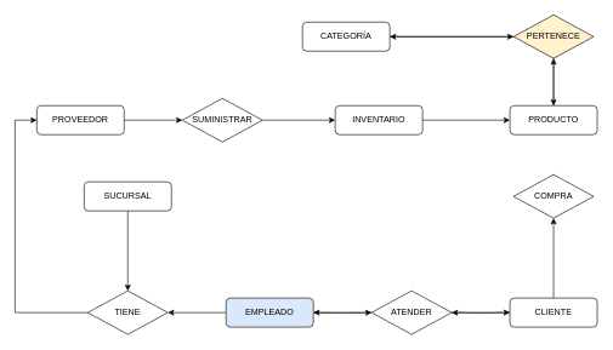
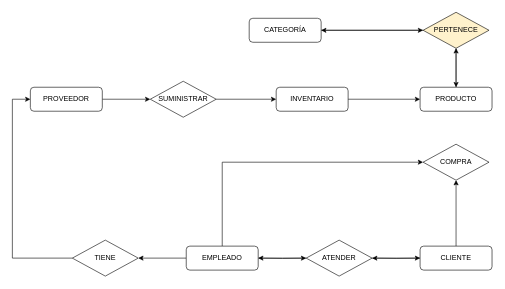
- <mxCell id="24" value="SUCURSAL" style="rounded=1;whiteSpace=wrap;html=1;fontSize=12;glass=0;strokeWidth=1;shadow=0;" parent="1" vertex="1"><mxGeometry x="115" y="250" width="120" height="40" as="geometry" /></mxCell>
+ <mxCell id="19" style="edgeStyle=orthogonalEdgeStyle;rounded=0;orthogonalLoop=1;jettySize=auto;html=1;entryX=0;entryY=0.5;entryDx=0;entryDy=0;" parent="1" source="20" target="13" edge="1"><mxGeometry relative="1" as="geometry"><Array as="points"><mxPoint x="370" y="270" /></Array></mxGeometry></mxCell>
- <mxCell id="23" style="edgeStyle=orthogonalEdgeStyle;rounded=0;orthogonalLoop=1;jettySize=auto;html=1;entryX=0.5;entryY=0;entryDx=0;entryDy=0;" parent="1" source="24" target="26" edge="1"><mxGeometry relative="1" as="geometry" /></mxCell>
- <mxCell id="20" value="EMPLEADO" style="rounded=1;whiteSpace=wrap;html=1;fontSize=12;glass=0;strokeWidth=1;shadow=0;fillColor=#dae8fc;" parent="1" vertex="1"><mxGeometry x="310" y="410" width="120" height="40" as="geometry" /></mxCell>
+ <mxCell id="20" value="EMPLEADO" style="rounded=1;whiteSpace=wrap;html=1;fontSize=12;glass=0;strokeWidth=1;shadow=0;" parent="1" vertex="1"><mxGeometry x="310" y="410" width="120" height="40" as="geometry" /></mxCell>
